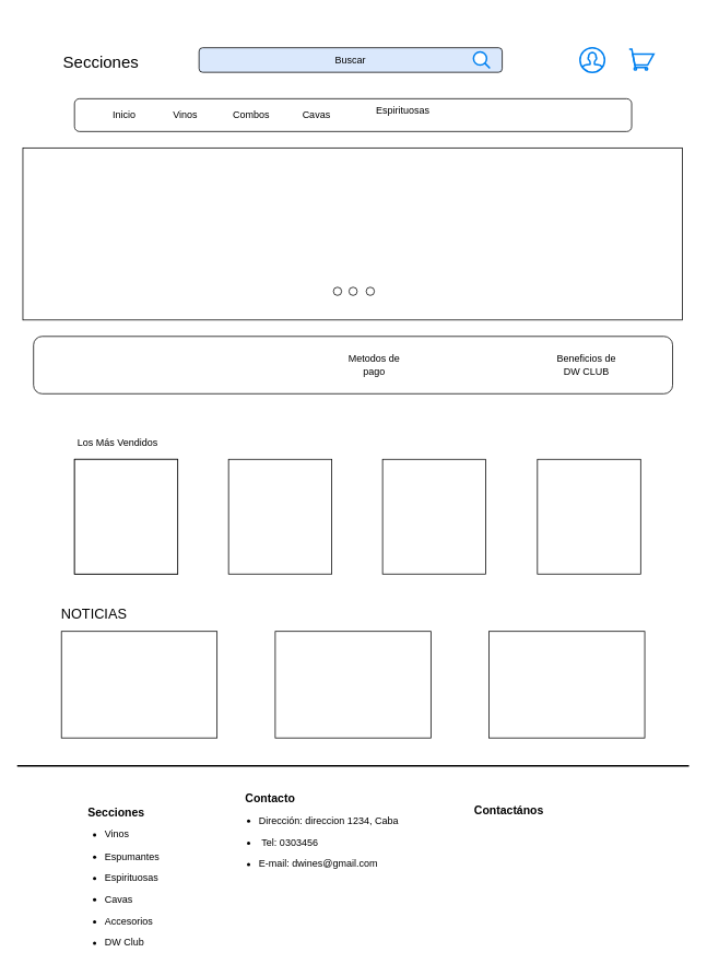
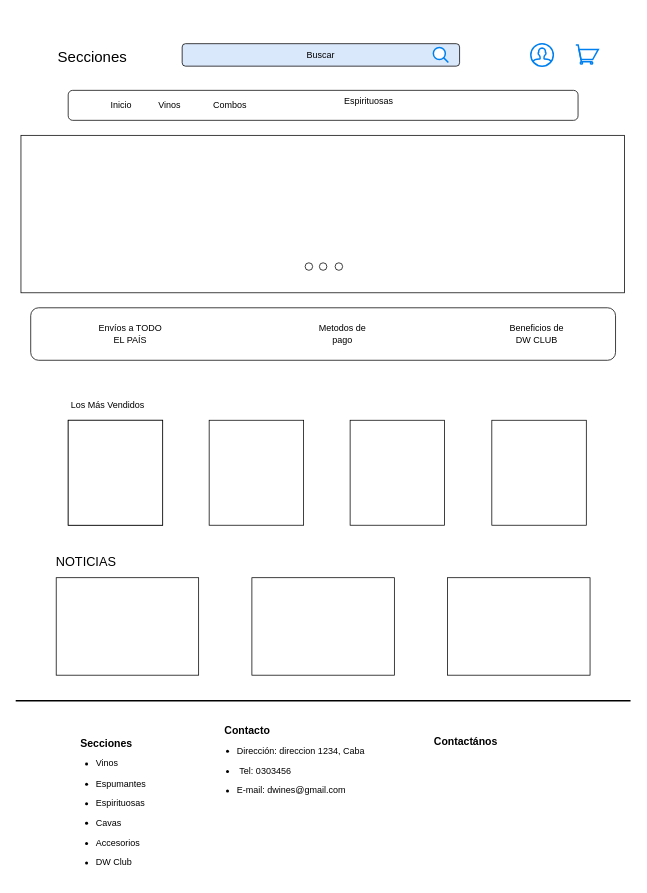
- <mxCell id="9" value="Inicio" style="text;html=1;strokeColor=none;fillColor=none;align=center;verticalAlign=middle;whiteSpace=wrap;rounded=0;" parent="1" vertex="1"><mxGeometry x="136" y="130" width="30" height="20" as="geometry" /></mxCell>
+ <mxCell id="9" value="Inicio" style="text;html=1;strokeColor=none;fillColor=none;align=center;verticalAlign=middle;whiteSpace=wrap;rounded=0;" parent="1" vertex="1"><mxGeometry x="146" y="130" width="30" height="20" as="geometry" /></mxCell>
- <mxCell id="11" value="Cavas" style="text;html=1;strokeColor=none;fillColor=none;align=center;verticalAlign=middle;whiteSpace=wrap;rounded=0;" parent="1" vertex="1"><mxGeometry x="365" y="130" width="41" height="20" as="geometry" /></mxCell>
+ <mxCell id="16" value="&lt;div&gt;Envíos a TODO&lt;/div&gt;&lt;div&gt;EL PAÍS&lt;br&gt;&lt;/div&gt;" style="text;html=1;strokeColor=none;fillColor=none;align=center;verticalAlign=middle;whiteSpace=wrap;rounded=0;" parent="1" vertex="1"><mxGeometry x="118.25" y="430" width="110" height="30" as="geometry" /></mxCell>
